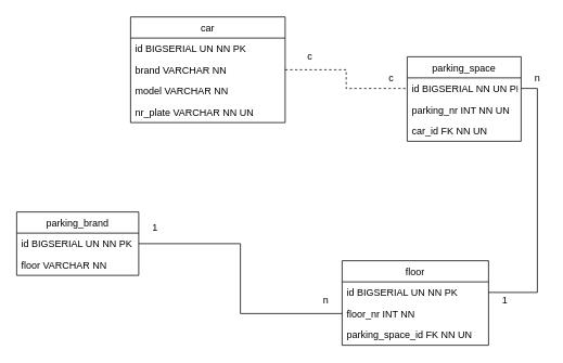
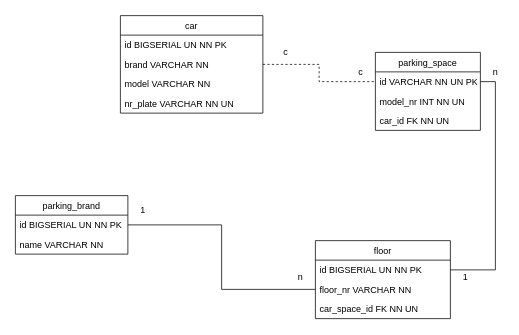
- <mxCell id="8" value="id BIGSERIAL NN UN PK" style="text;strokeColor=none;fillColor=none;align=left;verticalAlign=top;spacingLeft=4;spacingRight=4;overflow=hidden;rotatable=0;points=[[0,0.5],[1,0.5]];portConstraint=eastwest;" vertex="1" parent="7"><mxGeometry y="26" width="140" height="26" as="geometry" /></mxCell>
+ <mxCell id="8" value="id VARCHAR NN UN PK" style="text;strokeColor=none;fillColor=none;align=left;verticalAlign=top;spacingLeft=4;spacingRight=4;overflow=hidden;rotatable=0;points=[[0,0.5],[1,0.5]];portConstraint=eastwest;" vertex="1" parent="7"><mxGeometry y="26" width="140" height="26" as="geometry" /></mxCell>
- <mxCell id="9" value="parking_nr INT NN UN" style="text;strokeColor=none;fillColor=none;align=left;verticalAlign=top;spacingLeft=4;spacingRight=4;overflow=hidden;rotatable=0;points=[[0,0.5],[1,0.5]];portConstraint=eastwest;" vertex="1" parent="7"><mxGeometry y="52" width="140" height="26" as="geometry" /></mxCell>
+ <mxCell id="9" value="model_nr INT NN UN" style="text;strokeColor=none;fillColor=none;align=left;verticalAlign=top;spacingLeft=4;spacingRight=4;overflow=hidden;rotatable=0;points=[[0,0.5],[1,0.5]];portConstraint=eastwest;" vertex="1" parent="7"><mxGeometry y="52" width="140" height="26" as="geometry" /></mxCell>
- <mxCell id="23" value="floor VARCHAR NN" style="text;strokeColor=none;fillColor=none;align=left;verticalAlign=top;spacingLeft=4;spacingRight=4;overflow=hidden;rotatable=0;points=[[0,0.5],[1,0.5]];portConstraint=eastwest;" vertex="1" parent="21"><mxGeometry y="52" width="150" height="26" as="geometry" /></mxCell>
+ <mxCell id="23" value="name VARCHAR NN" style="text;strokeColor=none;fillColor=none;align=left;verticalAlign=top;spacingLeft=4;spacingRight=4;overflow=hidden;rotatable=0;points=[[0,0.5],[1,0.5]];portConstraint=eastwest;" vertex="1" parent="21"><mxGeometry y="52" width="150" height="26" as="geometry" /></mxCell>
- <mxCell id="16" value="floor_nr INT NN" style="text;strokeColor=none;fillColor=none;align=left;verticalAlign=top;spacingLeft=4;spacingRight=4;overflow=hidden;rotatable=0;points=[[0,0.5],[1,0.5]];portConstraint=eastwest;" vertex="1" parent="14"><mxGeometry y="52" width="180" height="26" as="geometry" /></mxCell>
+ <mxCell id="16" value="floor_nr VARCHAR NN" style="text;strokeColor=none;fillColor=none;align=left;verticalAlign=top;spacingLeft=4;spacingRight=4;overflow=hidden;rotatable=0;points=[[0,0.5],[1,0.5]];portConstraint=eastwest;" vertex="1" parent="14"><mxGeometry y="52" width="180" height="26" as="geometry" /></mxCell>
- <mxCell id="17" value="parking_space_id FK NN UN" style="text;strokeColor=none;fillColor=none;align=left;verticalAlign=top;spacingLeft=4;spacingRight=4;overflow=hidden;rotatable=0;points=[[0,0.5],[1,0.5]];portConstraint=eastwest;" vertex="1" parent="14"><mxGeometry y="78" width="180" height="26" as="geometry" /></mxCell>
+ <mxCell id="17" value="car_space_id FK NN UN" style="text;strokeColor=none;fillColor=none;align=left;verticalAlign=top;spacingLeft=4;spacingRight=4;overflow=hidden;rotatable=0;points=[[0,0.5],[1,0.5]];portConstraint=eastwest;" vertex="1" parent="14"><mxGeometry y="78" width="180" height="26" as="geometry" /></mxCell>
